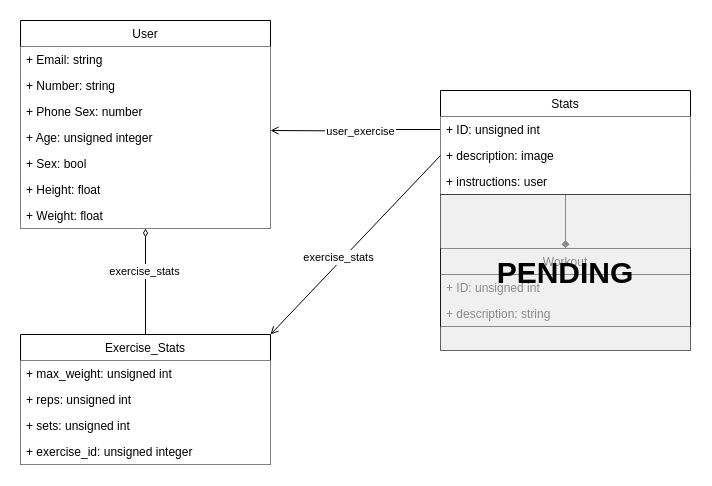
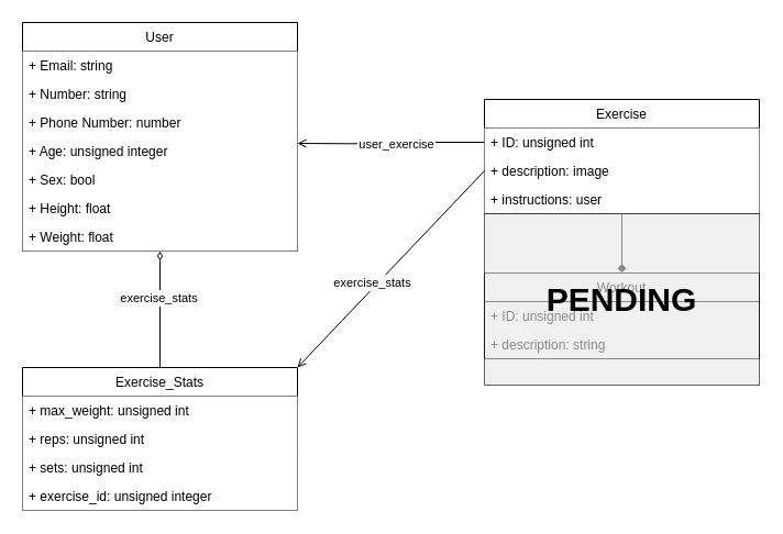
- <mxCell id="15" value="Stats" style="swimlane;fontStyle=0;childLayout=stackLayout;horizontal=1;startSize=26;horizontalStack=0;resizeParent=1;resizeParentMax=0;resizeLast=0;collapsible=1;marginBottom=0;" parent="1" vertex="1"><mxGeometry x="440" y="90" width="250" height="104" as="geometry" /></mxCell>
+ <mxCell id="15" value="Exercise" style="swimlane;fontStyle=0;childLayout=stackLayout;horizontal=1;startSize=26;horizontalStack=0;resizeParent=1;resizeParentMax=0;resizeLast=0;collapsible=1;marginBottom=0;" parent="1" vertex="1"><mxGeometry x="440" y="90" width="250" height="104" as="geometry" /></mxCell>
- <mxCell id="7" value="+ Phone Sex: number" style="text;strokeColor=none;align=left;verticalAlign=top;spacingLeft=4;spacingRight=4;overflow=hidden;rotatable=0;points=[[0,0.5],[1,0.5]];portConstraint=eastwest;fillColor=#ffffff;" parent="4" vertex="1"><mxGeometry y="78" width="250" height="26" as="geometry" /></mxCell>
+ <mxCell id="7" value="+ Phone Number: number" style="text;strokeColor=none;align=left;verticalAlign=top;spacingLeft=4;spacingRight=4;overflow=hidden;rotatable=0;points=[[0,0.5],[1,0.5]];portConstraint=eastwest;fillColor=#ffffff;" parent="4" vertex="1"><mxGeometry y="78" width="250" height="26" as="geometry" /></mxCell>
